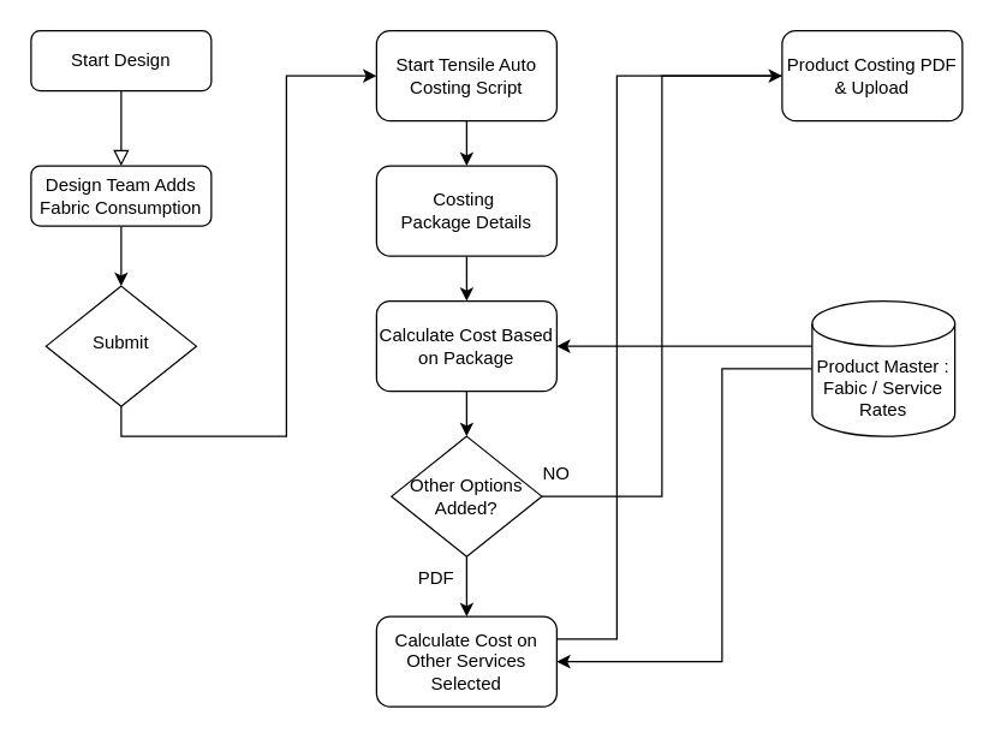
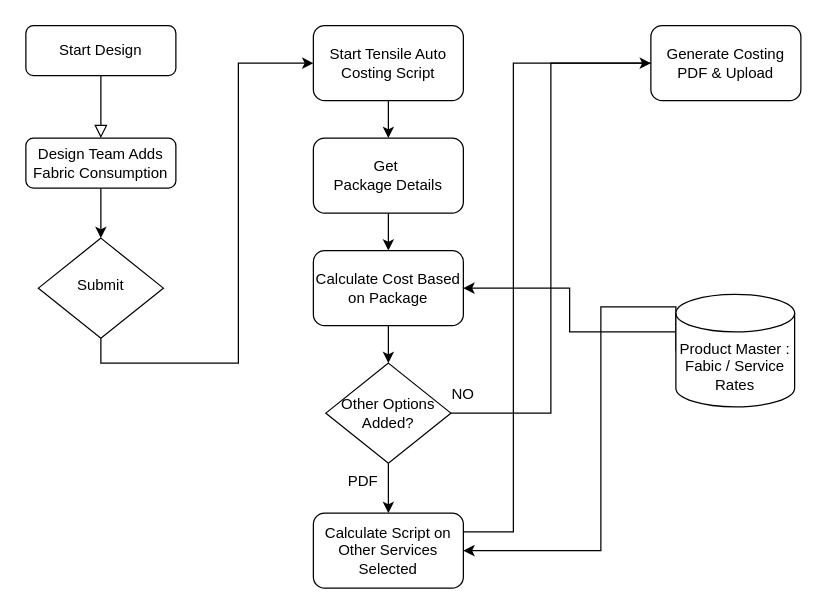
- <mxCell id="17" value="Product Costing PDF &amp;amp; Upload" style="rounded=1;whiteSpace=wrap;html=1;" vertex="1" parent="1"><mxGeometry x="520" y="20" width="120" height="60" as="geometry" /></mxCell>
+ <mxCell id="17" value="Generate Costing PDF &amp;amp; Upload" style="rounded=1;whiteSpace=wrap;html=1;" vertex="1" parent="1"><mxGeometry x="520" y="20" width="120" height="60" as="geometry" /></mxCell>
- <mxCell id="11" value="&lt;div&gt;Costing&amp;nbsp;&lt;/div&gt;&lt;div&gt;Package Details&lt;/div&gt;" style="rounded=1;whiteSpace=wrap;html=1;" vertex="1" parent="1"><mxGeometry x="250" y="110" width="120" height="60" as="geometry" /></mxCell>
+ <mxCell id="11" value="&lt;div&gt;Get&amp;nbsp;&lt;/div&gt;&lt;div&gt;Package Details&lt;/div&gt;" style="rounded=1;whiteSpace=wrap;html=1;" vertex="1" parent="1"><mxGeometry x="250" y="110" width="120" height="60" as="geometry" /></mxCell>
- <mxCell id="24" value="Product Master : &lt;br&gt;Fabic / Service Rates" style="shape=cylinder3;whiteSpace=wrap;html=1;boundedLbl=1;backgroundOutline=1;size=15;" vertex="1" parent="1"><mxGeometry x="540" y="200" width="95" height="90" as="geometry" /></mxCell>
+ <mxCell id="24" value="Product Master : &lt;br&gt;Fabic / Service Rates" style="shape=cylinder3;whiteSpace=wrap;html=1;boundedLbl=1;backgroundOutline=1;size=15;" vertex="1" parent="1"><mxGeometry x="540" y="235" width="95" height="90" as="geometry" /></mxCell>
- <mxCell id="19" value="Calculate Cost on Other Services Selected" style="rounded=1;whiteSpace=wrap;html=1;" vertex="1" parent="1"><mxGeometry x="250" y="410" width="120" height="60" as="geometry" /></mxCell>
+ <mxCell id="19" value="Calculate Script on Other Services Selected" style="rounded=1;whiteSpace=wrap;html=1;" vertex="1" parent="1"><mxGeometry x="250" y="410" width="120" height="60" as="geometry" /></mxCell>
